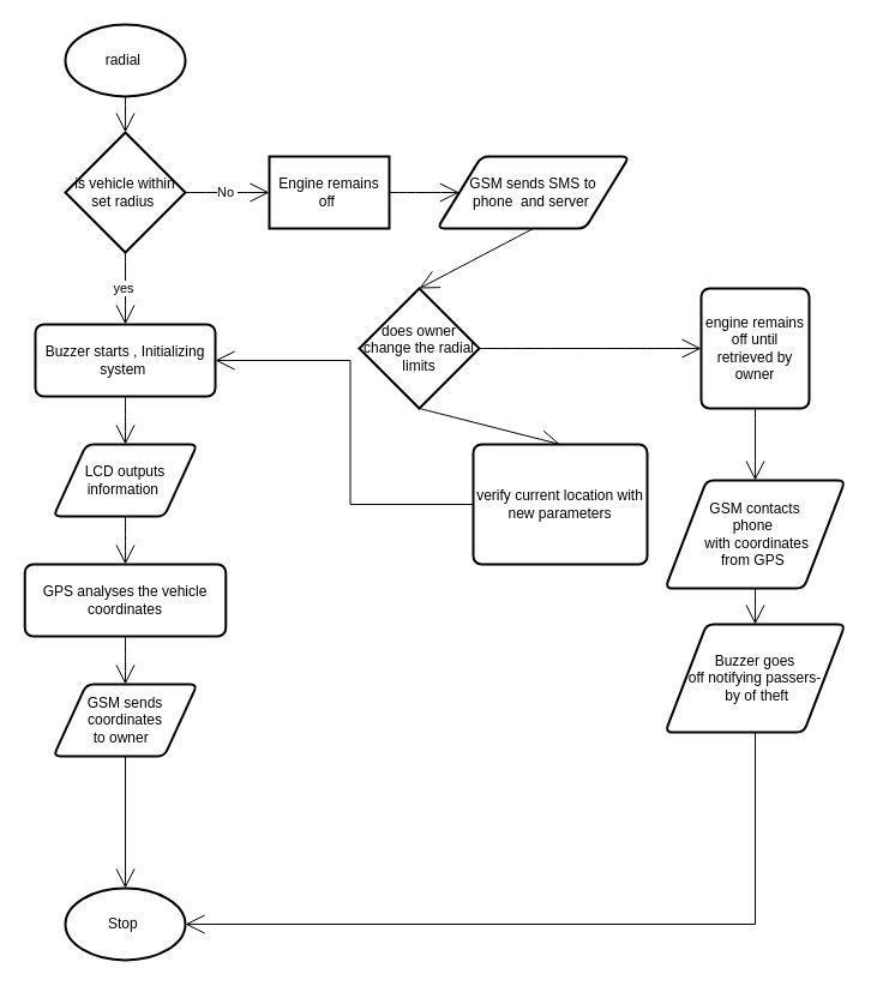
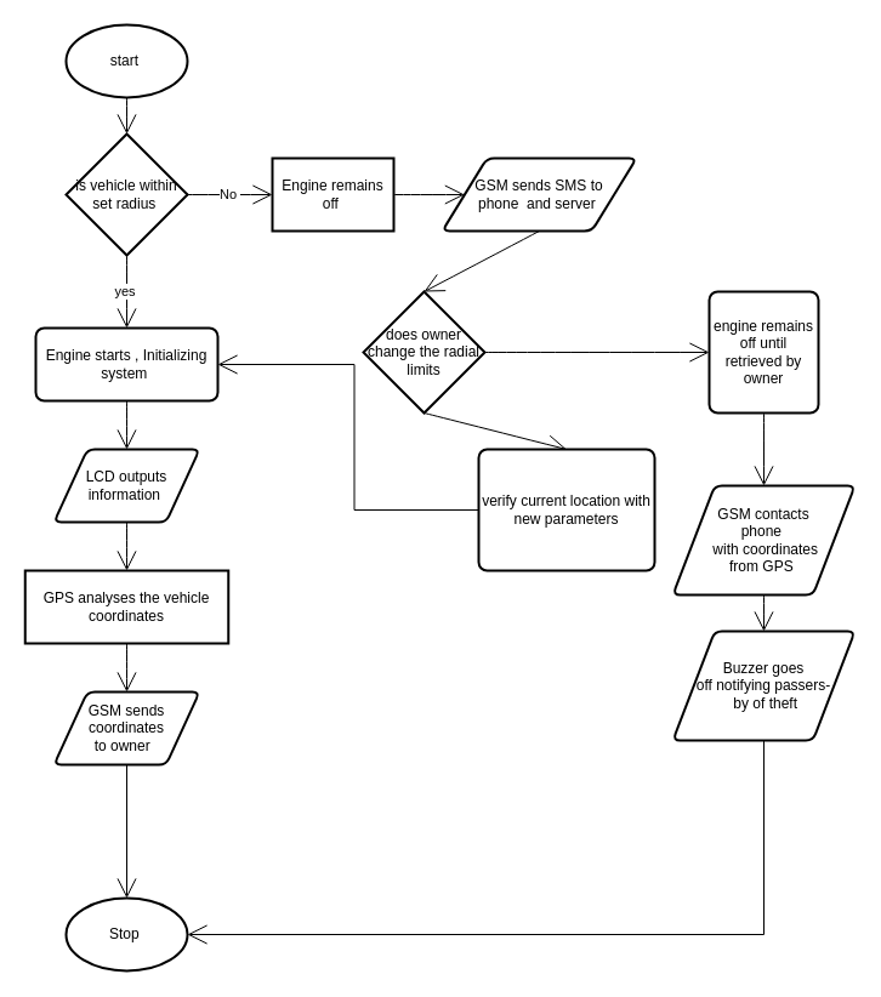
- <mxCell id="4" value="radial&amp;nbsp;" style="strokeWidth=2;html=1;shape=mxgraph.flowchart.start_1;whiteSpace=wrap;hachureGap=4;" vertex="1" parent="1"><mxGeometry x="54" y="20" width="100" height="60" as="geometry" /></mxCell>
+ <mxCell id="4" value="start&amp;nbsp;" style="strokeWidth=2;html=1;shape=mxgraph.flowchart.start_1;whiteSpace=wrap;hachureGap=4;" vertex="1" parent="1"><mxGeometry x="54" y="20" width="100" height="60" as="geometry" /></mxCell>
- <mxCell id="10" value="Buzzer starts , Initializing system&amp;nbsp;" style="rounded=1;whiteSpace=wrap;html=1;absoluteArcSize=1;arcSize=14;strokeWidth=2;hachureGap=4;" vertex="1" parent="1"><mxGeometry x="29" y="270" width="150" height="60" as="geometry" /></mxCell>
+ <mxCell id="10" value="Engine starts , Initializing system&amp;nbsp;" style="rounded=1;whiteSpace=wrap;html=1;absoluteArcSize=1;arcSize=14;strokeWidth=2;hachureGap=4;" vertex="1" parent="1"><mxGeometry x="29" y="270" width="150" height="60" as="geometry" /></mxCell>
- <mxCell id="8" value="GPS analyses the vehicle coordinates" style="rounded=1;whiteSpace=wrap;html=1;absoluteArcSize=1;arcSize=14;strokeWidth=2;hachureGap=4;" vertex="1" parent="1"><mxGeometry x="20.25" y="470" width="167.5" height="60" as="geometry" /></mxCell>
+ <mxCell id="8" value="GPS analyses the vehicle coordinates" style="whiteSpace=wrap;html=1;absoluteArcSize=1;arcSize=14;strokeWidth=2;hachureGap=4;rounded=0;" vertex="1" parent="1"><mxGeometry x="20.25" y="470" width="167.5" height="60" as="geometry" /></mxCell>
